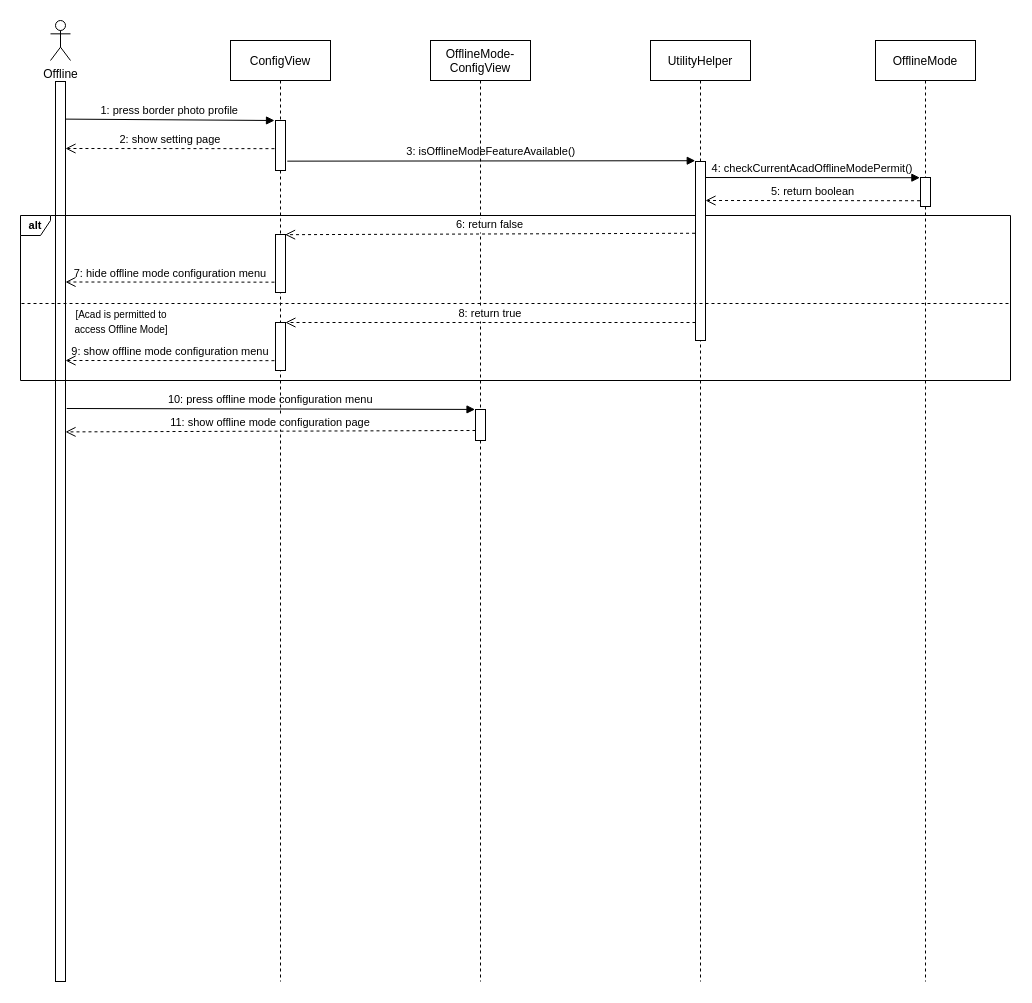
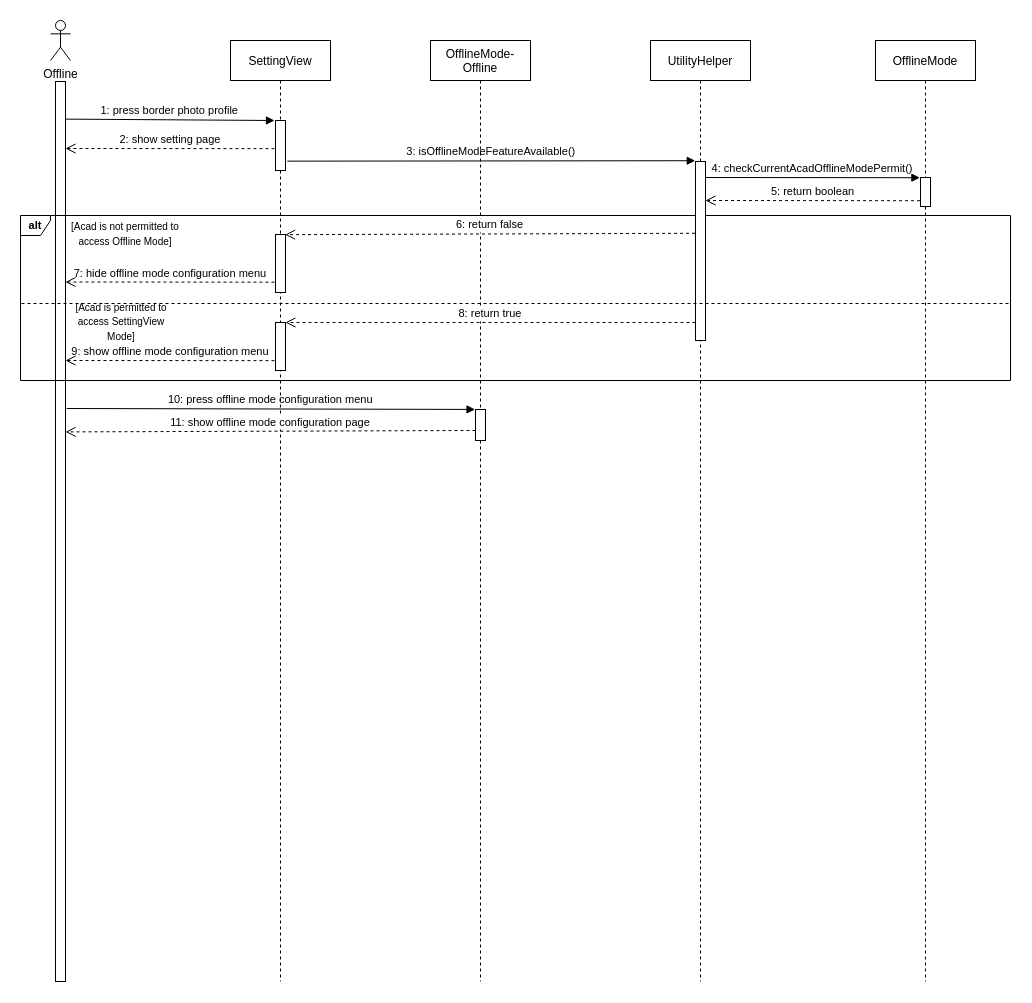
- <mxCell id="25" value="OfflineMode-&#10;ConfigView" style="shape=umlLifeline;perimeter=lifelinePerimeter;container=1;collapsible=0;recursiveResize=0;rounded=0;shadow=0;strokeWidth=1;" vertex="1" parent="1"><mxGeometry x="430" y="40" width="100" height="941" as="geometry" /></mxCell>
+ <mxCell id="25" value="OfflineMode-&#10;Offline" style="shape=umlLifeline;perimeter=lifelinePerimeter;container=1;collapsible=0;recursiveResize=0;rounded=0;shadow=0;strokeWidth=1;" vertex="1" parent="1"><mxGeometry x="430" y="40" width="100" height="941" as="geometry" /></mxCell>
- <mxCell id="4" value="ConfigView" style="shape=umlLifeline;perimeter=lifelinePerimeter;container=1;collapsible=0;recursiveResize=0;rounded=0;shadow=0;strokeWidth=1;" parent="1" vertex="1"><mxGeometry x="230" y="40" width="100" height="941" as="geometry" /></mxCell>
+ <mxCell id="4" value="SettingView" style="shape=umlLifeline;perimeter=lifelinePerimeter;container=1;collapsible=0;recursiveResize=0;rounded=0;shadow=0;strokeWidth=1;" parent="1" vertex="1"><mxGeometry x="230" y="40" width="100" height="941" as="geometry" /></mxCell>
+ <mxCell id="12" value="&lt;span style=&quot;font-size: 10px;&quot;&gt;[Acad is not permitted to access Offline Mode]&lt;/span&gt;" style="text;html=1;strokeColor=none;fillColor=none;align=center;verticalAlign=middle;whiteSpace=wrap;rounded=0;" parent="1" vertex="1"><mxGeometry x="70" y="215" width="110" height="35.5" as="geometry" /></mxCell>
- <mxCell id="15" value="&lt;span style=&quot;font-size: 10px;&quot;&gt;[Acad is permitted to access Offline Mode]&lt;/span&gt;" style="text;html=1;strokeColor=none;fillColor=none;align=center;verticalAlign=middle;whiteSpace=wrap;rounded=0;" parent="1" vertex="1"><mxGeometry x="66" y="303" width="110" height="35.5" as="geometry" /></mxCell>
+ <mxCell id="15" value="&lt;span style=&quot;font-size: 10px;&quot;&gt;[Acad is permitted to access SettingView Mode]&lt;/span&gt;" style="text;html=1;strokeColor=none;fillColor=none;align=center;verticalAlign=middle;whiteSpace=wrap;rounded=0;" parent="1" vertex="1"><mxGeometry x="66" y="303" width="110" height="35.5" as="geometry" /></mxCell>
